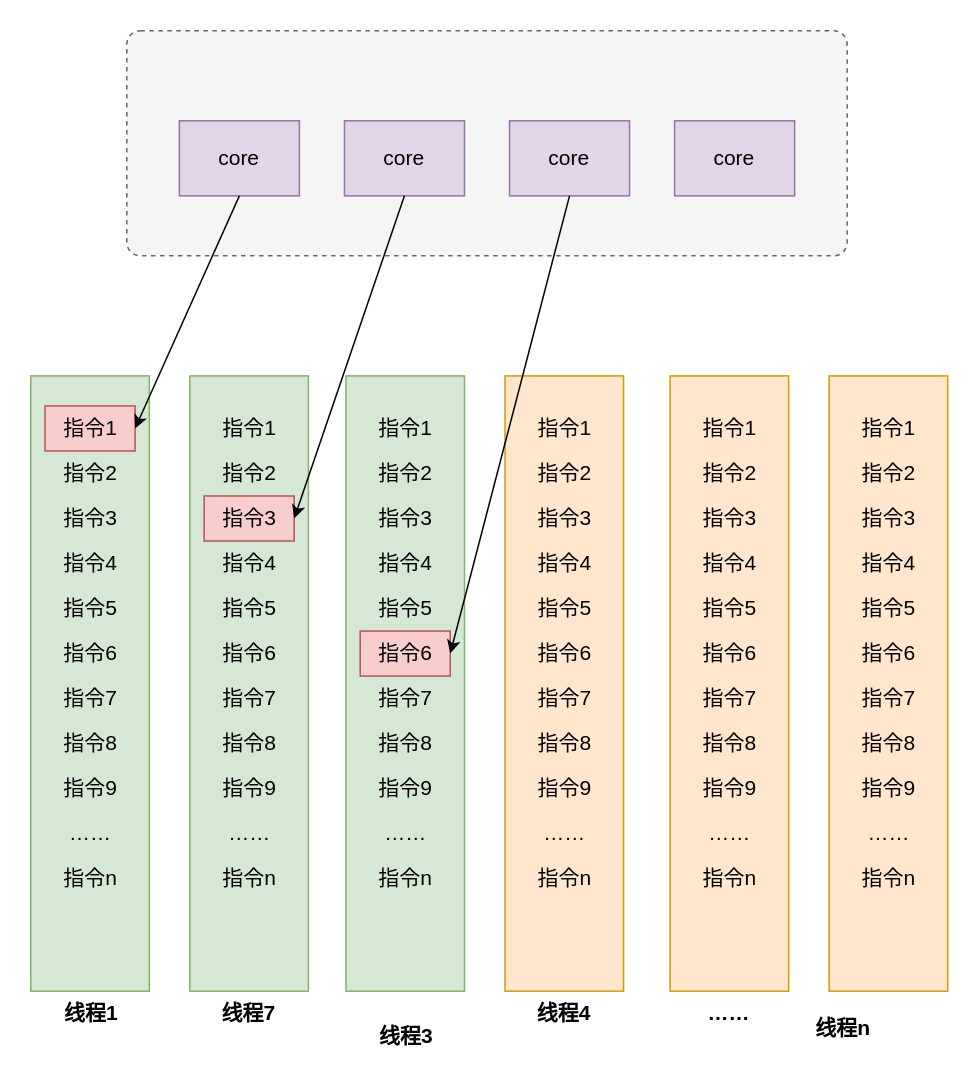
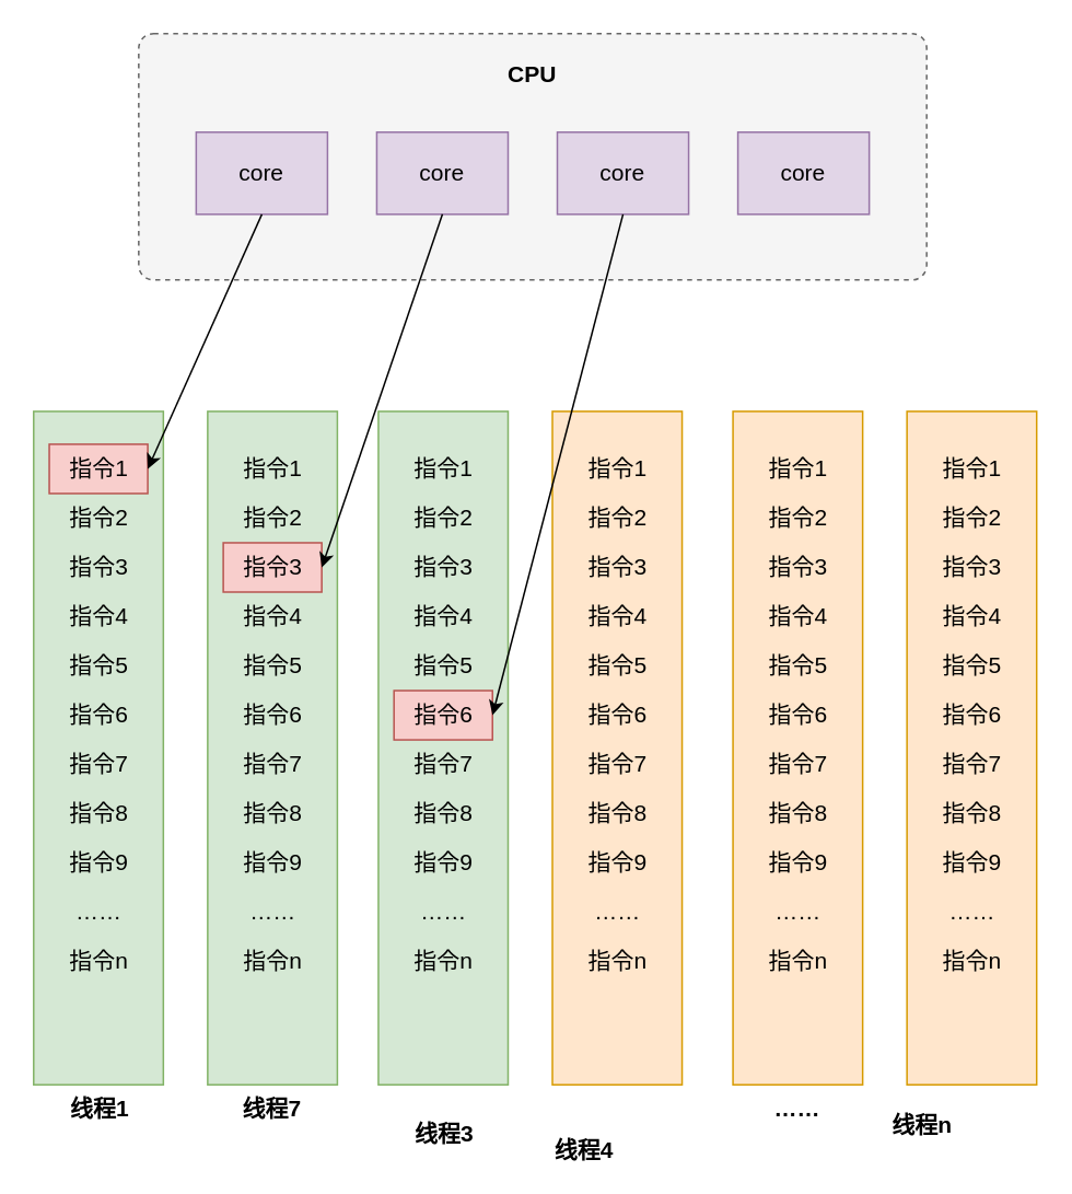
+ <mxCell id="7" value="CPU" style="text;html=1;strokeColor=none;fillColor=none;align=center;verticalAlign=middle;whiteSpace=wrap;rounded=0;fontSize=14;fontStyle=1" vertex="1" parent="1"><mxGeometry x="294" y="30" width="60" height="30" as="geometry" /></mxCell>
- <mxCell id="86" value="线程4" style="text;html=1;strokeColor=none;fillColor=none;align=center;verticalAlign=middle;whiteSpace=wrap;rounded=0;fontSize=14;fontStyle=1" vertex="1" parent="1"><mxGeometry x="345" y="660" width="60.5" height="30" as="geometry" /></mxCell>
+ <mxCell id="86" value="线程4" style="text;html=1;strokeColor=none;fillColor=none;align=center;verticalAlign=middle;whiteSpace=wrap;rounded=0;fontSize=14;fontStyle=1" vertex="1" parent="1"><mxGeometry x="325" y="685" width="60.5" height="30" as="geometry" /></mxCell>
